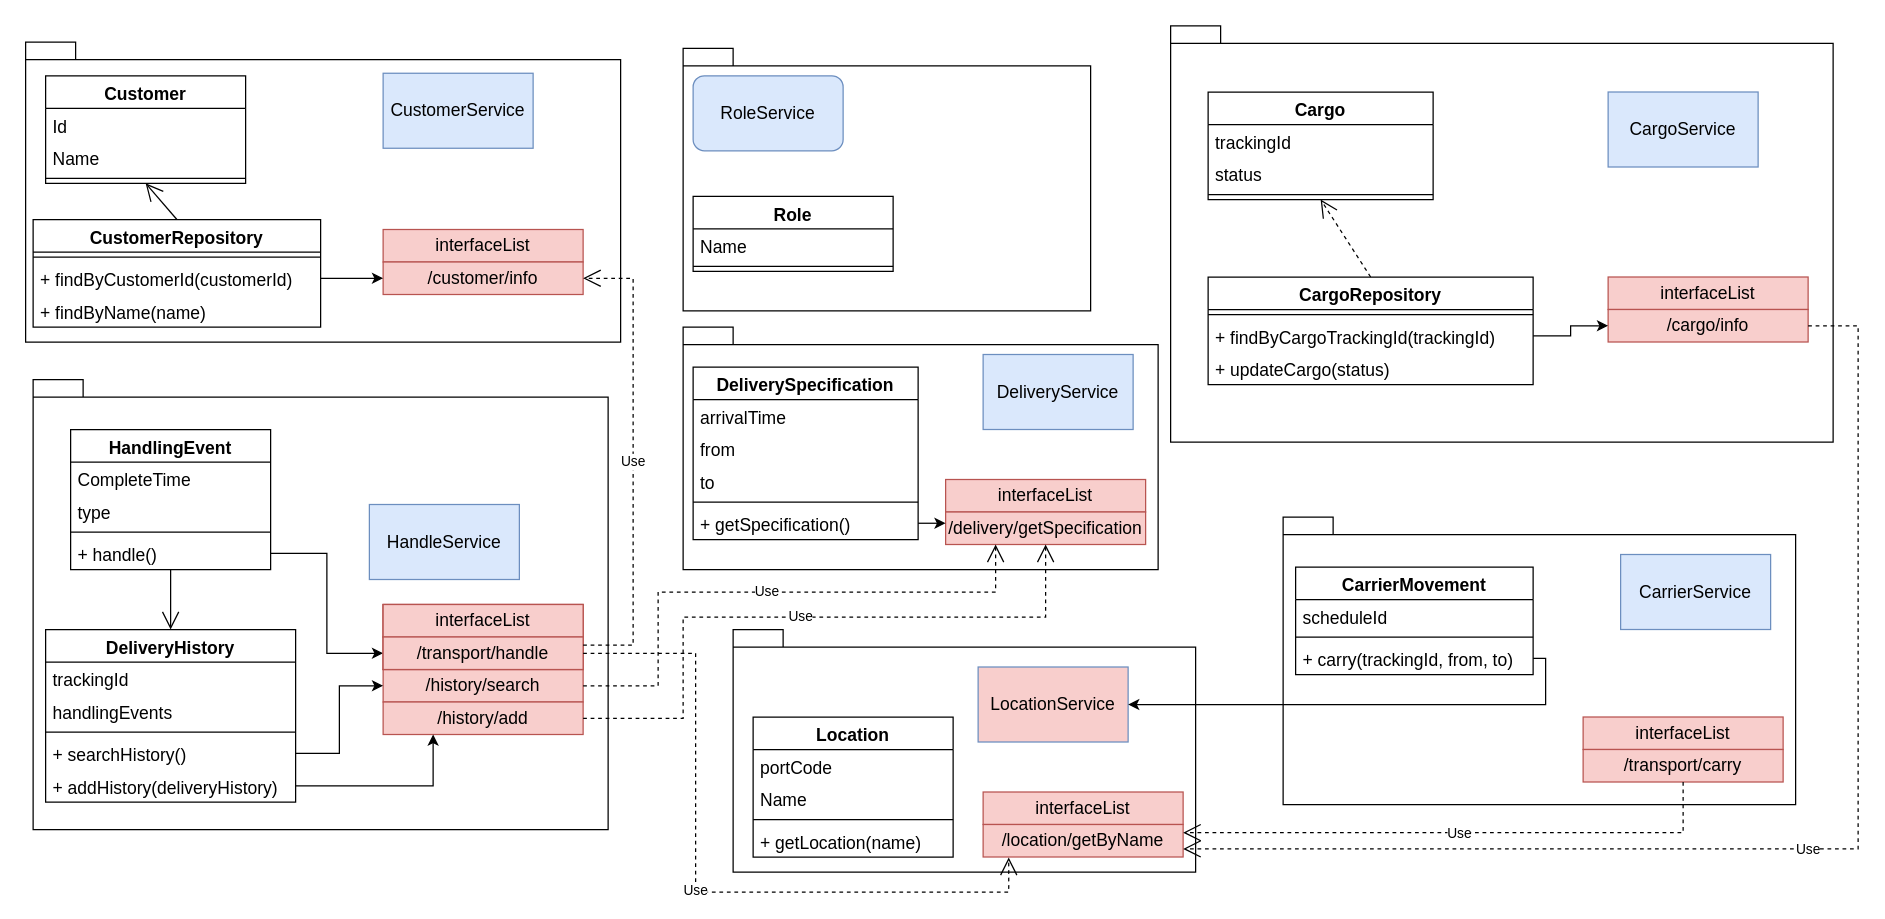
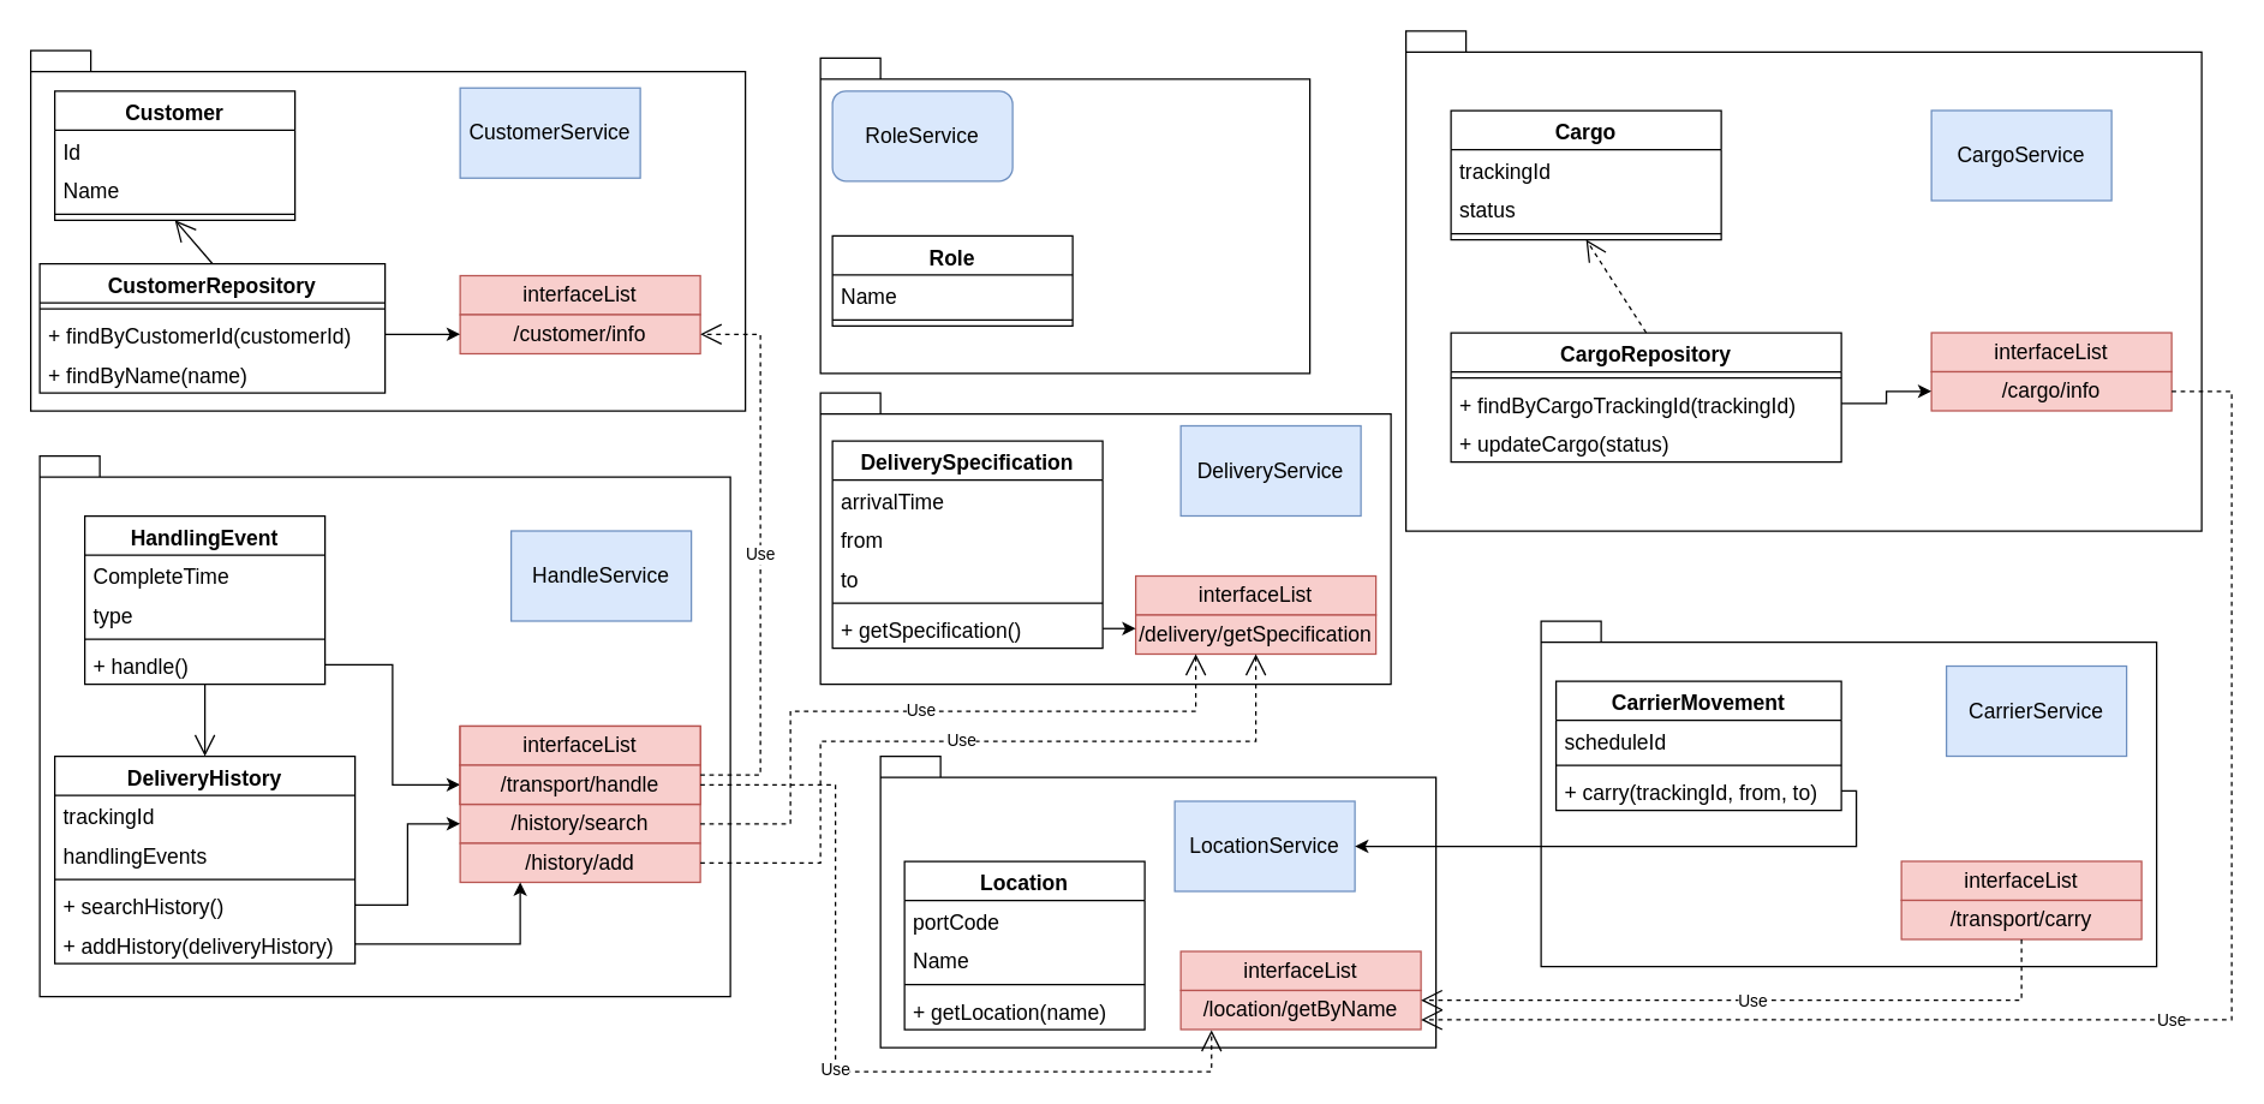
- <mxCell id="48" value="HandleService" style="rounded=0;whiteSpace=wrap;html=1;fillColor=#dae8fc;strokeColor=#6c8ebf;fontSize=14;" vertex="1" parent="1"><mxGeometry x="295" y="403" width="120" height="60.0" as="geometry" /></mxCell>
+ <mxCell id="48" value="HandleService" style="rounded=0;whiteSpace=wrap;html=1;fillColor=#dae8fc;strokeColor=#6c8ebf;fontSize=14;" vertex="1" parent="1"><mxGeometry x="340" y="353" width="120" height="60.0" as="geometry" /></mxCell>
- <mxCell id="55" value="LocationService" style="rounded=0;whiteSpace=wrap;html=1;fillColor=#f8cecc;strokeColor=#6c8ebf;fontSize=14;" vertex="1" parent="1"><mxGeometry x="782" y="533" width="120" height="60.0" as="geometry" /></mxCell>
+ <mxCell id="55" value="LocationService" style="rounded=0;whiteSpace=wrap;html=1;fillColor=#dae8fc;strokeColor=#6c8ebf;fontSize=14;" vertex="1" parent="1"><mxGeometry x="782" y="533" width="120" height="60.0" as="geometry" /></mxCell>
